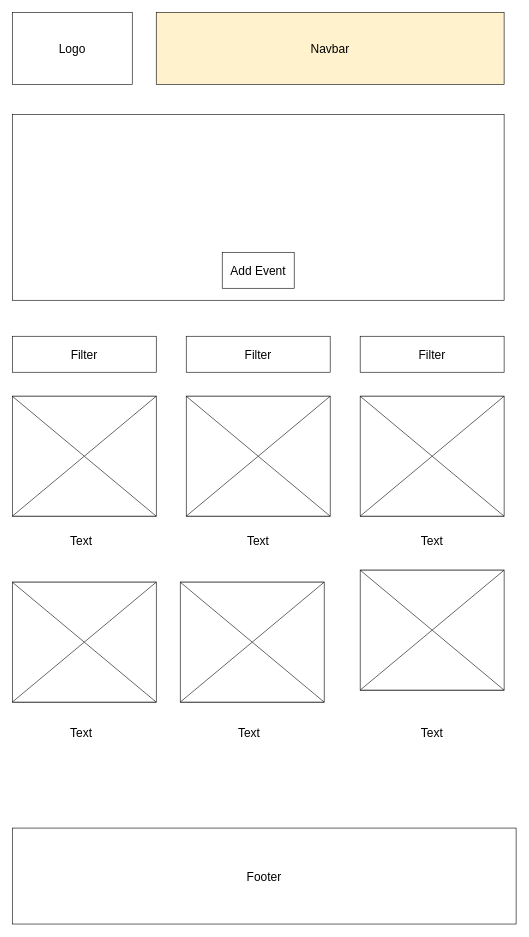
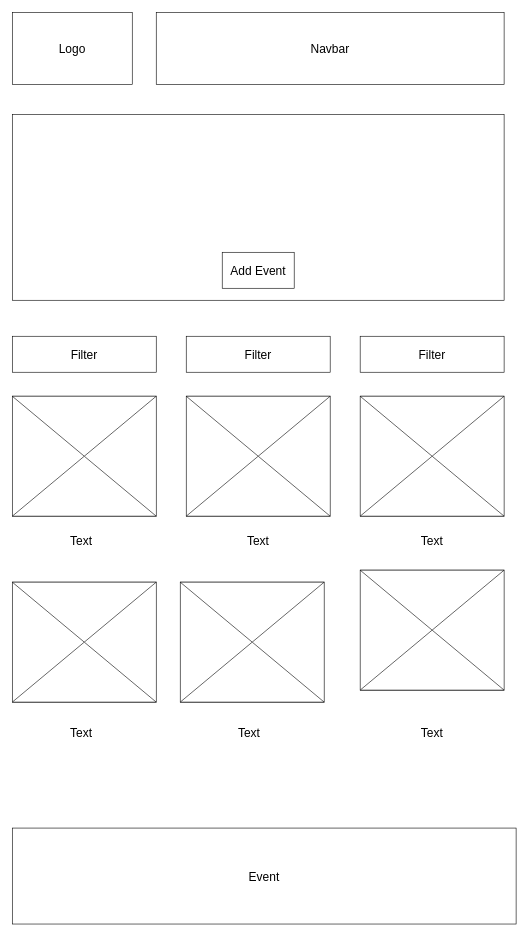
- <mxCell id="3" value="&lt;font style=&quot;font-size: 20px&quot;&gt;Navbar&lt;/font&gt;" style="rounded=0;whiteSpace=wrap;html=1;fillColor=#fff2cc;" vertex="1" parent="1"><mxGeometry x="260" y="20" width="580" height="120" as="geometry" /></mxCell>
+ <mxCell id="3" value="&lt;font style=&quot;font-size: 20px&quot;&gt;Navbar&lt;/font&gt;" style="rounded=0;whiteSpace=wrap;html=1;" vertex="1" parent="1"><mxGeometry x="260" y="20" width="580" height="120" as="geometry" /></mxCell>
- <mxCell id="27" value="&lt;font style=&quot;font-size: 20px&quot;&gt;Footer&lt;/font&gt;" style="rounded=0;whiteSpace=wrap;html=1;" vertex="1" parent="1"><mxGeometry x="20" y="1380" width="840" height="160" as="geometry" /></mxCell>
+ <mxCell id="27" value="&lt;font style=&quot;font-size: 20px&quot;&gt;Event&lt;/font&gt;" style="rounded=0;whiteSpace=wrap;html=1;" vertex="1" parent="1"><mxGeometry x="20" y="1380" width="840" height="160" as="geometry" /></mxCell>
